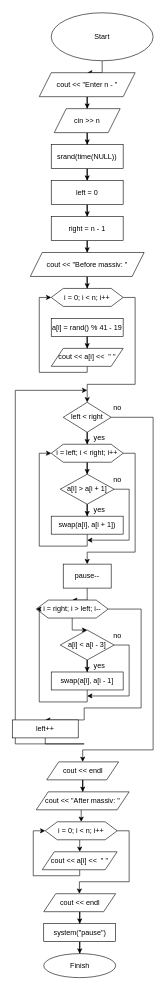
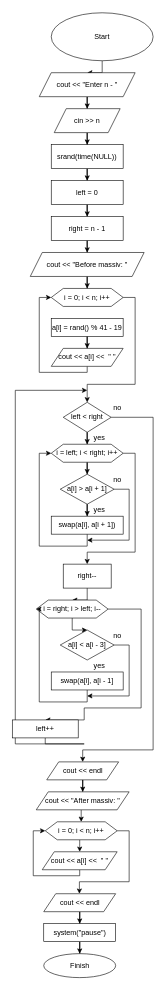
- <mxCell id="34" value="pause--" style="rounded=0;whiteSpace=wrap;html=1;" vertex="1" parent="1"><mxGeometry x="105" y="940" width="80" height="40" as="geometry" /></mxCell>
+ <mxCell id="34" value="right--" style="rounded=0;whiteSpace=wrap;html=1;" vertex="1" parent="1"><mxGeometry x="105" y="940" width="80" height="40" as="geometry" /></mxCell>
- <mxCell id="38" style="edgeStyle=orthogonalEdgeStyle;rounded=0;orthogonalLoop=1;jettySize=auto;html=1;" edge="1" parent="1" source="40" target="42"><mxGeometry relative="1" as="geometry" /></mxCell>
